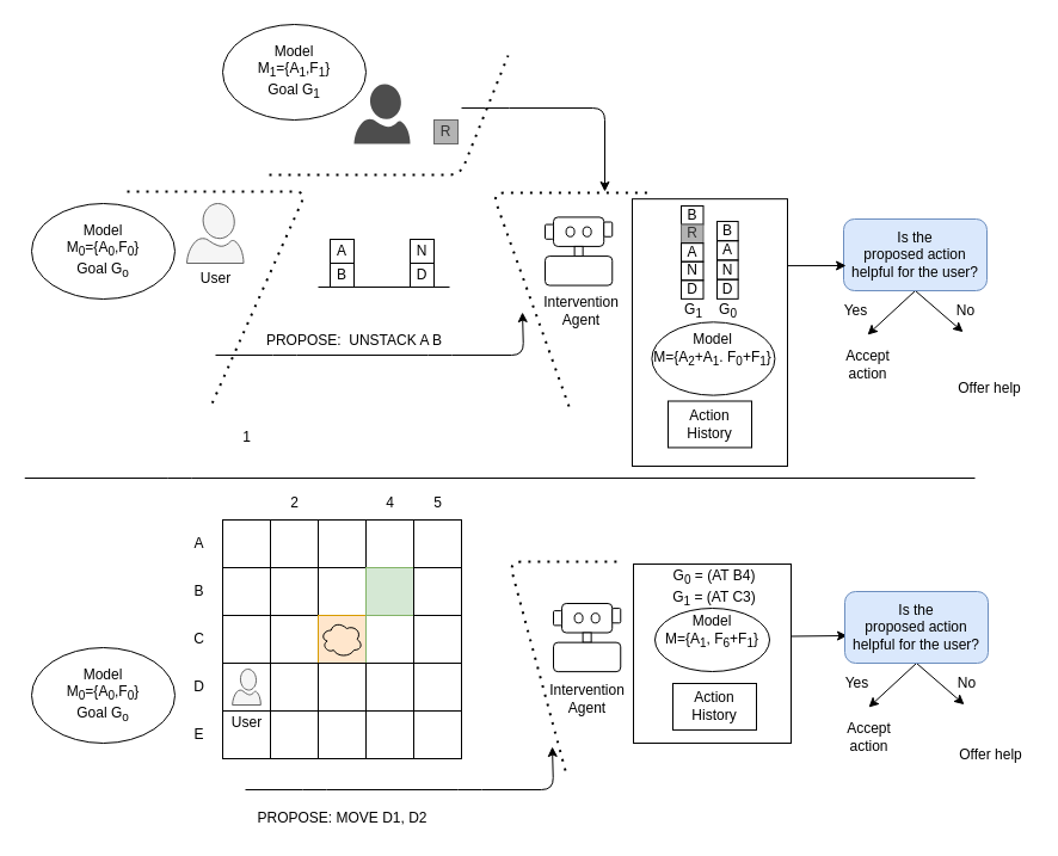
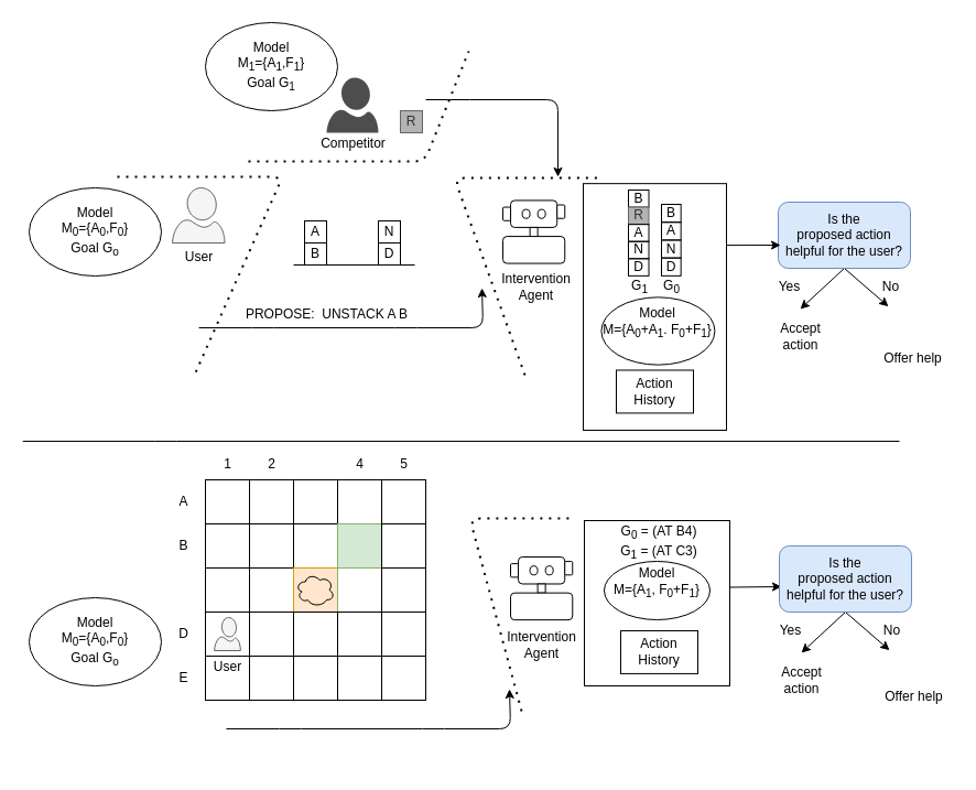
+ <mxCell id="5" value="Competitor" style="text;html=1;align=center;verticalAlign=middle;resizable=0;points=[];autosize=1;" vertex="1" parent="1"><mxGeometry x="284.5" y="120" width="70" height="20" as="geometry" /></mxCell>
- <mxCell id="84" value="&lt;div&gt;Model &lt;br&gt;&lt;/div&gt;&lt;div&gt;M={A&lt;sub&gt;2&lt;/sub&gt;+A&lt;sub&gt;1&lt;/sub&gt;. F&lt;sub&gt;0&lt;/sub&gt;+F&lt;sub&gt;1&lt;/sub&gt;}&lt;sub&gt;&lt;br&gt;&lt;/sub&gt;&lt;/div&gt;&lt;div&gt;&lt;br&gt;&lt;sub&gt;&lt;/sub&gt;&lt;/div&gt;" style="ellipse;whiteSpace=wrap;html=1;fillColor=none;fontSize=12;" vertex="1" parent="70"><mxGeometry x="26.41" y="112.893" width="103" height="61.312" as="geometry" /></mxCell>
+ <mxCell id="84" value="&lt;div&gt;Model &lt;br&gt;&lt;/div&gt;&lt;div&gt;M={A&lt;sub&gt;0&lt;/sub&gt;+A&lt;sub&gt;1&lt;/sub&gt;. F&lt;sub&gt;0&lt;/sub&gt;+F&lt;sub&gt;1&lt;/sub&gt;}&lt;sub&gt;&lt;br&gt;&lt;/sub&gt;&lt;/div&gt;&lt;div&gt;&lt;br&gt;&lt;sub&gt;&lt;/sub&gt;&lt;/div&gt;" style="ellipse;whiteSpace=wrap;html=1;fillColor=none;fontSize=12;" vertex="1" parent="70"><mxGeometry x="26.41" y="112.893" width="103" height="61.312" as="geometry" /></mxCell>
- <mxCell id="100" value="1" style="text;html=1;align=center;verticalAlign=middle;resizable=0;points=[];autosize=1;fontSize=12;" vertex="1" parent="1"><mxGeometry x="196" y="356" width="20" height="20" as="geometry" /></mxCell>
+ <mxCell id="100" value="1" style="text;html=1;align=center;verticalAlign=middle;resizable=0;points=[];autosize=1;fontSize=12;" vertex="1" parent="1"><mxGeometry x="196" y="411" width="20" height="20" as="geometry" /></mxCell>
- <mxCell id="97" value="C" style="text;html=1;align=center;verticalAlign=middle;resizable=0;points=[];autosize=1;fontSize=12;" vertex="1" parent="1"><mxGeometry x="156" y="525" width="20" height="20" as="geometry" /></mxCell>
- <mxCell id="108" value="&lt;div&gt;Model &lt;br&gt;&lt;/div&gt;&lt;div&gt;M={A&lt;sub&gt;1&lt;/sub&gt;, F&lt;sub&gt;6&lt;/sub&gt;+F&lt;sub&gt;1&lt;/sub&gt;}&lt;sub&gt;&lt;br&gt;&lt;/sub&gt;&lt;/div&gt;&lt;div&gt;&lt;br&gt;&lt;sub&gt;&lt;/sub&gt;&lt;/div&gt;" style="ellipse;whiteSpace=wrap;html=1;fillColor=none;fontSize=12;" vertex="1" parent="1"><mxGeometry x="548" y="509" width="96" height="53" as="geometry" /></mxCell>
+ <mxCell id="108" value="&lt;div&gt;Model &lt;br&gt;&lt;/div&gt;&lt;div&gt;M={A&lt;sub&gt;1&lt;/sub&gt;, F&lt;sub&gt;0&lt;/sub&gt;+F&lt;sub&gt;1&lt;/sub&gt;}&lt;sub&gt;&lt;br&gt;&lt;/sub&gt;&lt;/div&gt;&lt;div&gt;&lt;br&gt;&lt;sub&gt;&lt;/sub&gt;&lt;/div&gt;" style="ellipse;whiteSpace=wrap;html=1;fillColor=none;fontSize=12;" vertex="1" parent="1"><mxGeometry x="548" y="509" width="96" height="53" as="geometry" /></mxCell>
- <mxCell id="105" value="PROPOSE: MOVE D1, D2" style="text;html=1;align=center;verticalAlign=middle;resizable=0;points=[];autosize=1;fontSize=12;" vertex="1" parent="1"><mxGeometry x="206" y="675" width="160" height="20" as="geometry" /></mxCell>
